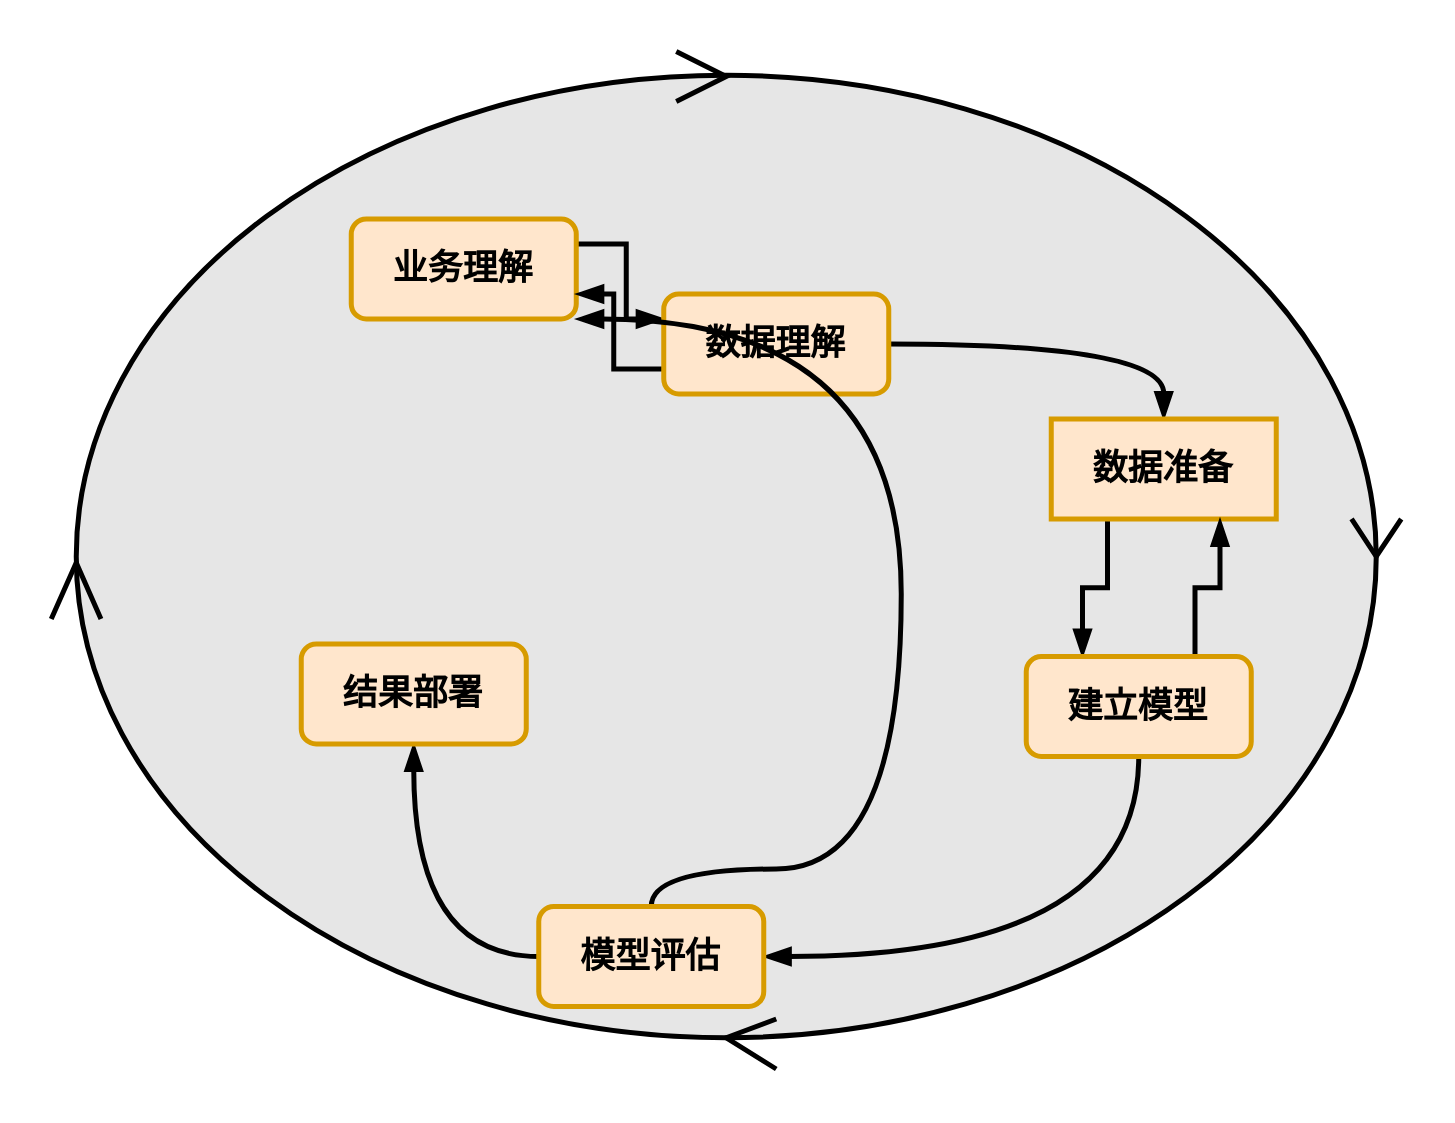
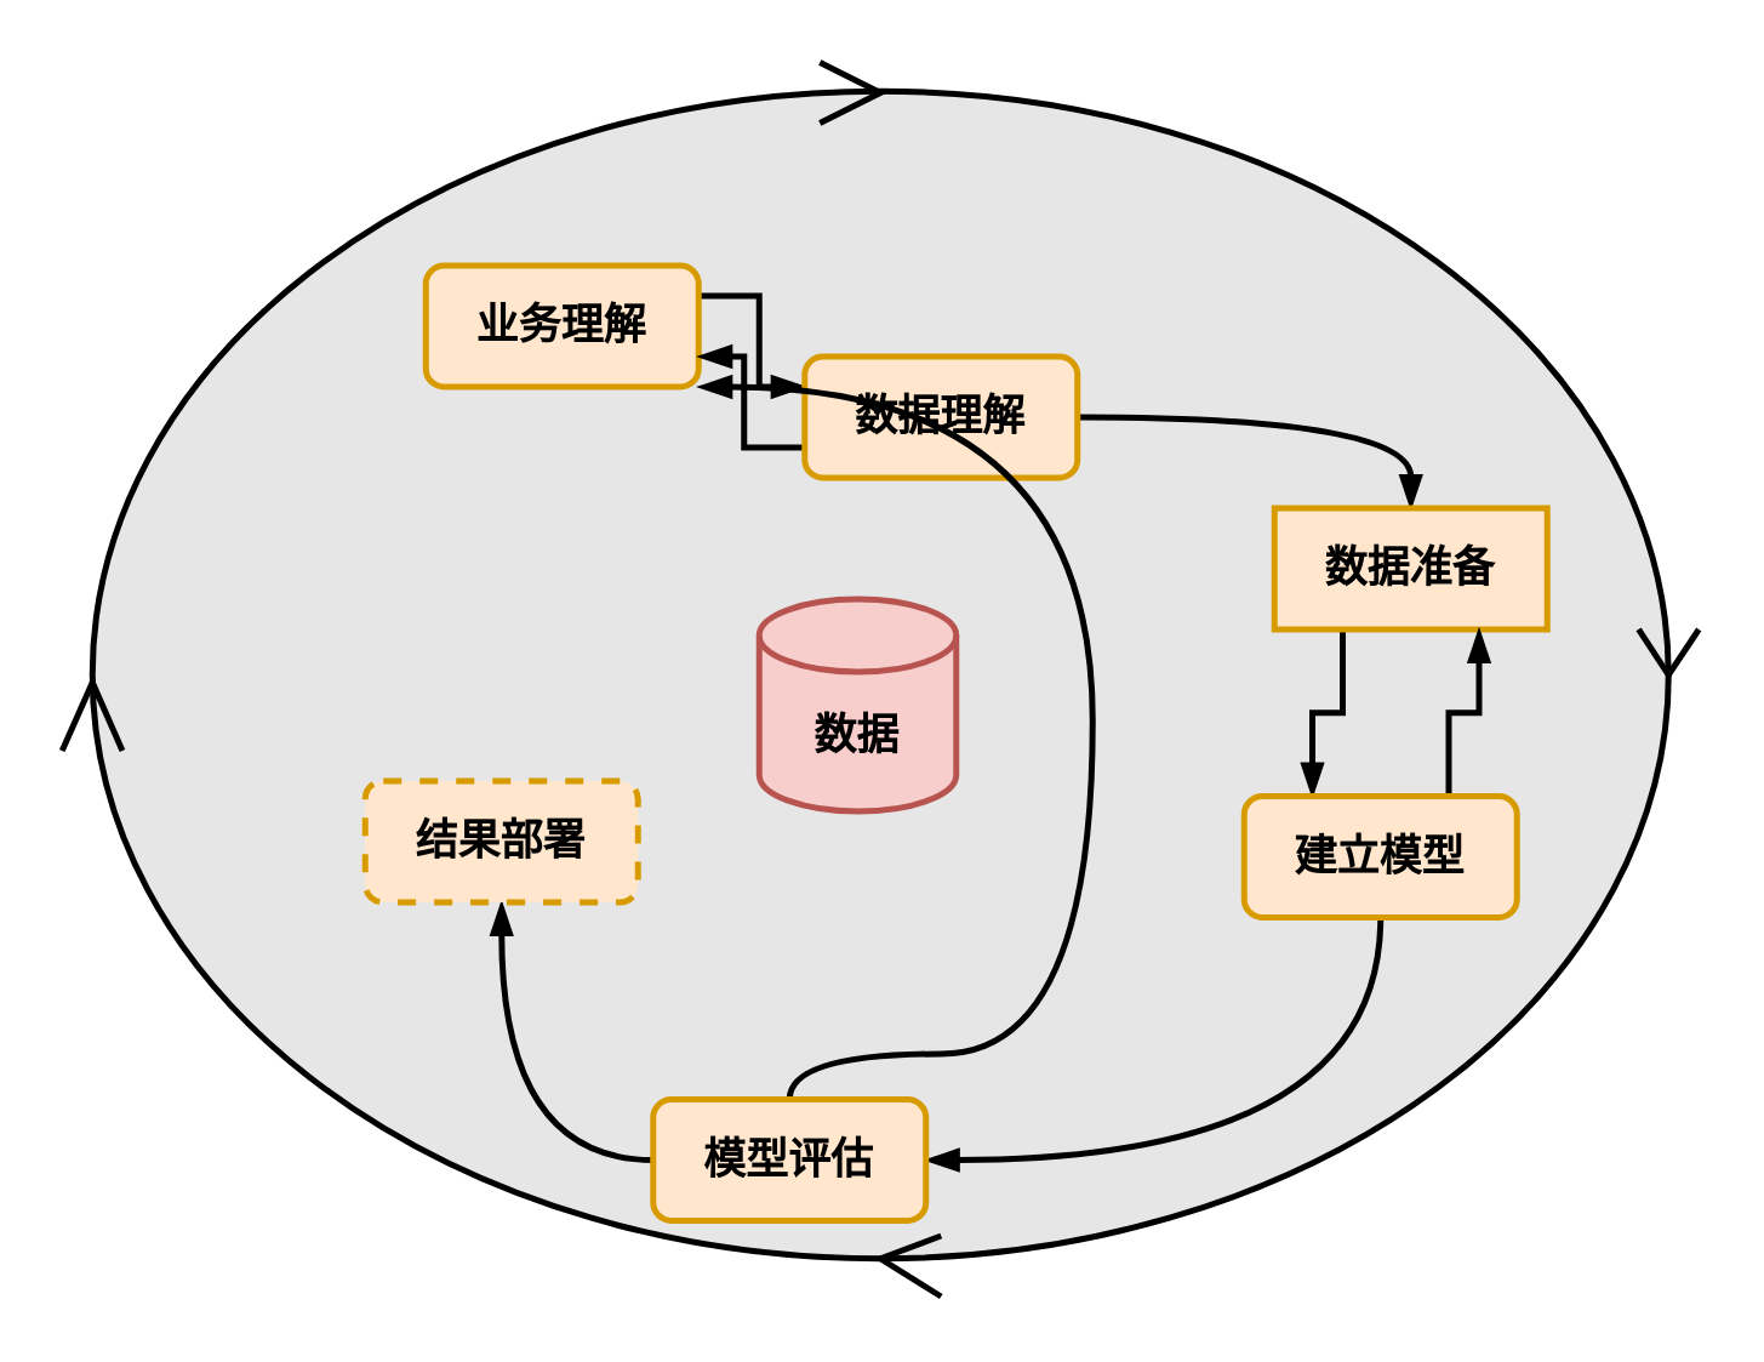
+ <mxCell id="21" value="&lt;b&gt;&lt;font style=&quot;font-size: 14px;&quot;&gt;数据&lt;/font&gt;&lt;/b&gt;" style="shape=cylinder3;whiteSpace=wrap;html=1;boundedLbl=1;backgroundOutline=1;size=12.0;fontFamily=Helvetica;fontSize=11;strokeWidth=2;fillColor=#f8cecc;strokeColor=#b85450;" parent="1" vertex="1"><mxGeometry x="250" y="197" width="65" height="70" as="geometry" /></mxCell>
- <mxCell id="14" value="&lt;b style=&quot;font-size: 14px;&quot;&gt;结果部署&lt;/b&gt;" style="rounded=1;whiteSpace=wrap;html=1;fontSize=14;strokeWidth=2;fillColor=#ffe6cc;strokeColor=#d79b00;" parent="1" vertex="1"><mxGeometry x="120" y="257" width="90" height="40" as="geometry" /></mxCell>
+ <mxCell id="14" value="&lt;b style=&quot;font-size: 14px;&quot;&gt;结果部署&lt;/b&gt;" style="rounded=1;whiteSpace=wrap;html=1;fontSize=14;strokeWidth=2;fillColor=#ffe6cc;strokeColor=#d79b00;dashed=1;" parent="1" vertex="1"><mxGeometry x="120" y="257" width="90" height="40" as="geometry" /></mxCell>
